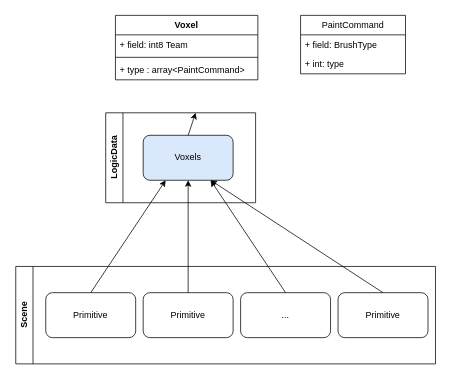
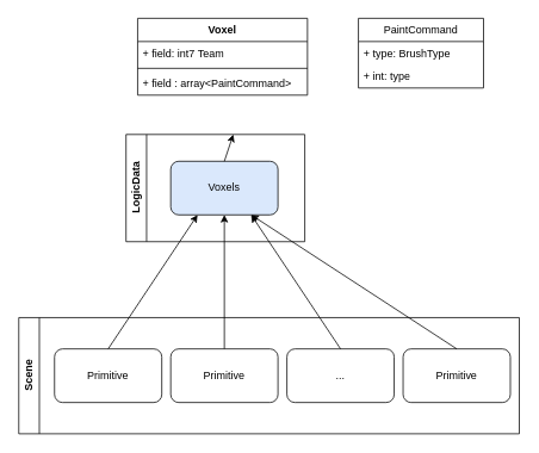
- <mxCell id="14" value="+ field: int8 Team" style="text;strokeColor=none;fillColor=none;align=left;verticalAlign=top;spacingLeft=4;spacingRight=4;overflow=hidden;rotatable=0;points=[[0,0.5],[1,0.5]];portConstraint=eastwest;whiteSpace=wrap;html=1;" vertex="1" parent="13"><mxGeometry y="26" width="190" height="26" as="geometry" /></mxCell>
+ <mxCell id="14" value="+ field: int7 Team" style="text;strokeColor=none;fillColor=none;align=left;verticalAlign=top;spacingLeft=4;spacingRight=4;overflow=hidden;rotatable=0;points=[[0,0.5],[1,0.5]];portConstraint=eastwest;whiteSpace=wrap;html=1;" vertex="1" parent="13"><mxGeometry y="26" width="190" height="26" as="geometry" /></mxCell>
- <mxCell id="18" value="+ field: BrushType" style="text;strokeColor=none;fillColor=none;align=left;verticalAlign=top;spacingLeft=4;spacingRight=4;overflow=hidden;rotatable=0;points=[[0,0.5],[1,0.5]];portConstraint=eastwest;whiteSpace=wrap;html=1;" vertex="1" parent="17"><mxGeometry y="26" width="140" height="26" as="geometry" /></mxCell>
+ <mxCell id="18" value="+ type: BrushType" style="text;strokeColor=none;fillColor=none;align=left;verticalAlign=top;spacingLeft=4;spacingRight=4;overflow=hidden;rotatable=0;points=[[0,0.5],[1,0.5]];portConstraint=eastwest;whiteSpace=wrap;html=1;" vertex="1" parent="17"><mxGeometry y="26" width="140" height="26" as="geometry" /></mxCell>
- <mxCell id="16" value="+ type : array&amp;lt;PaintCommand&amp;gt;" style="text;strokeColor=none;fillColor=none;align=left;verticalAlign=top;spacingLeft=4;spacingRight=4;overflow=hidden;rotatable=0;points=[[0,0.5],[1,0.5]];portConstraint=eastwest;whiteSpace=wrap;html=1;" vertex="1" parent="13"><mxGeometry y="60" width="190" height="26" as="geometry" /></mxCell>
+ <mxCell id="16" value="+ field : array&amp;lt;PaintCommand&amp;gt;" style="text;strokeColor=none;fillColor=none;align=left;verticalAlign=top;spacingLeft=4;spacingRight=4;overflow=hidden;rotatable=0;points=[[0,0.5],[1,0.5]];portConstraint=eastwest;whiteSpace=wrap;html=1;" vertex="1" parent="13"><mxGeometry y="60" width="190" height="26" as="geometry" /></mxCell>
